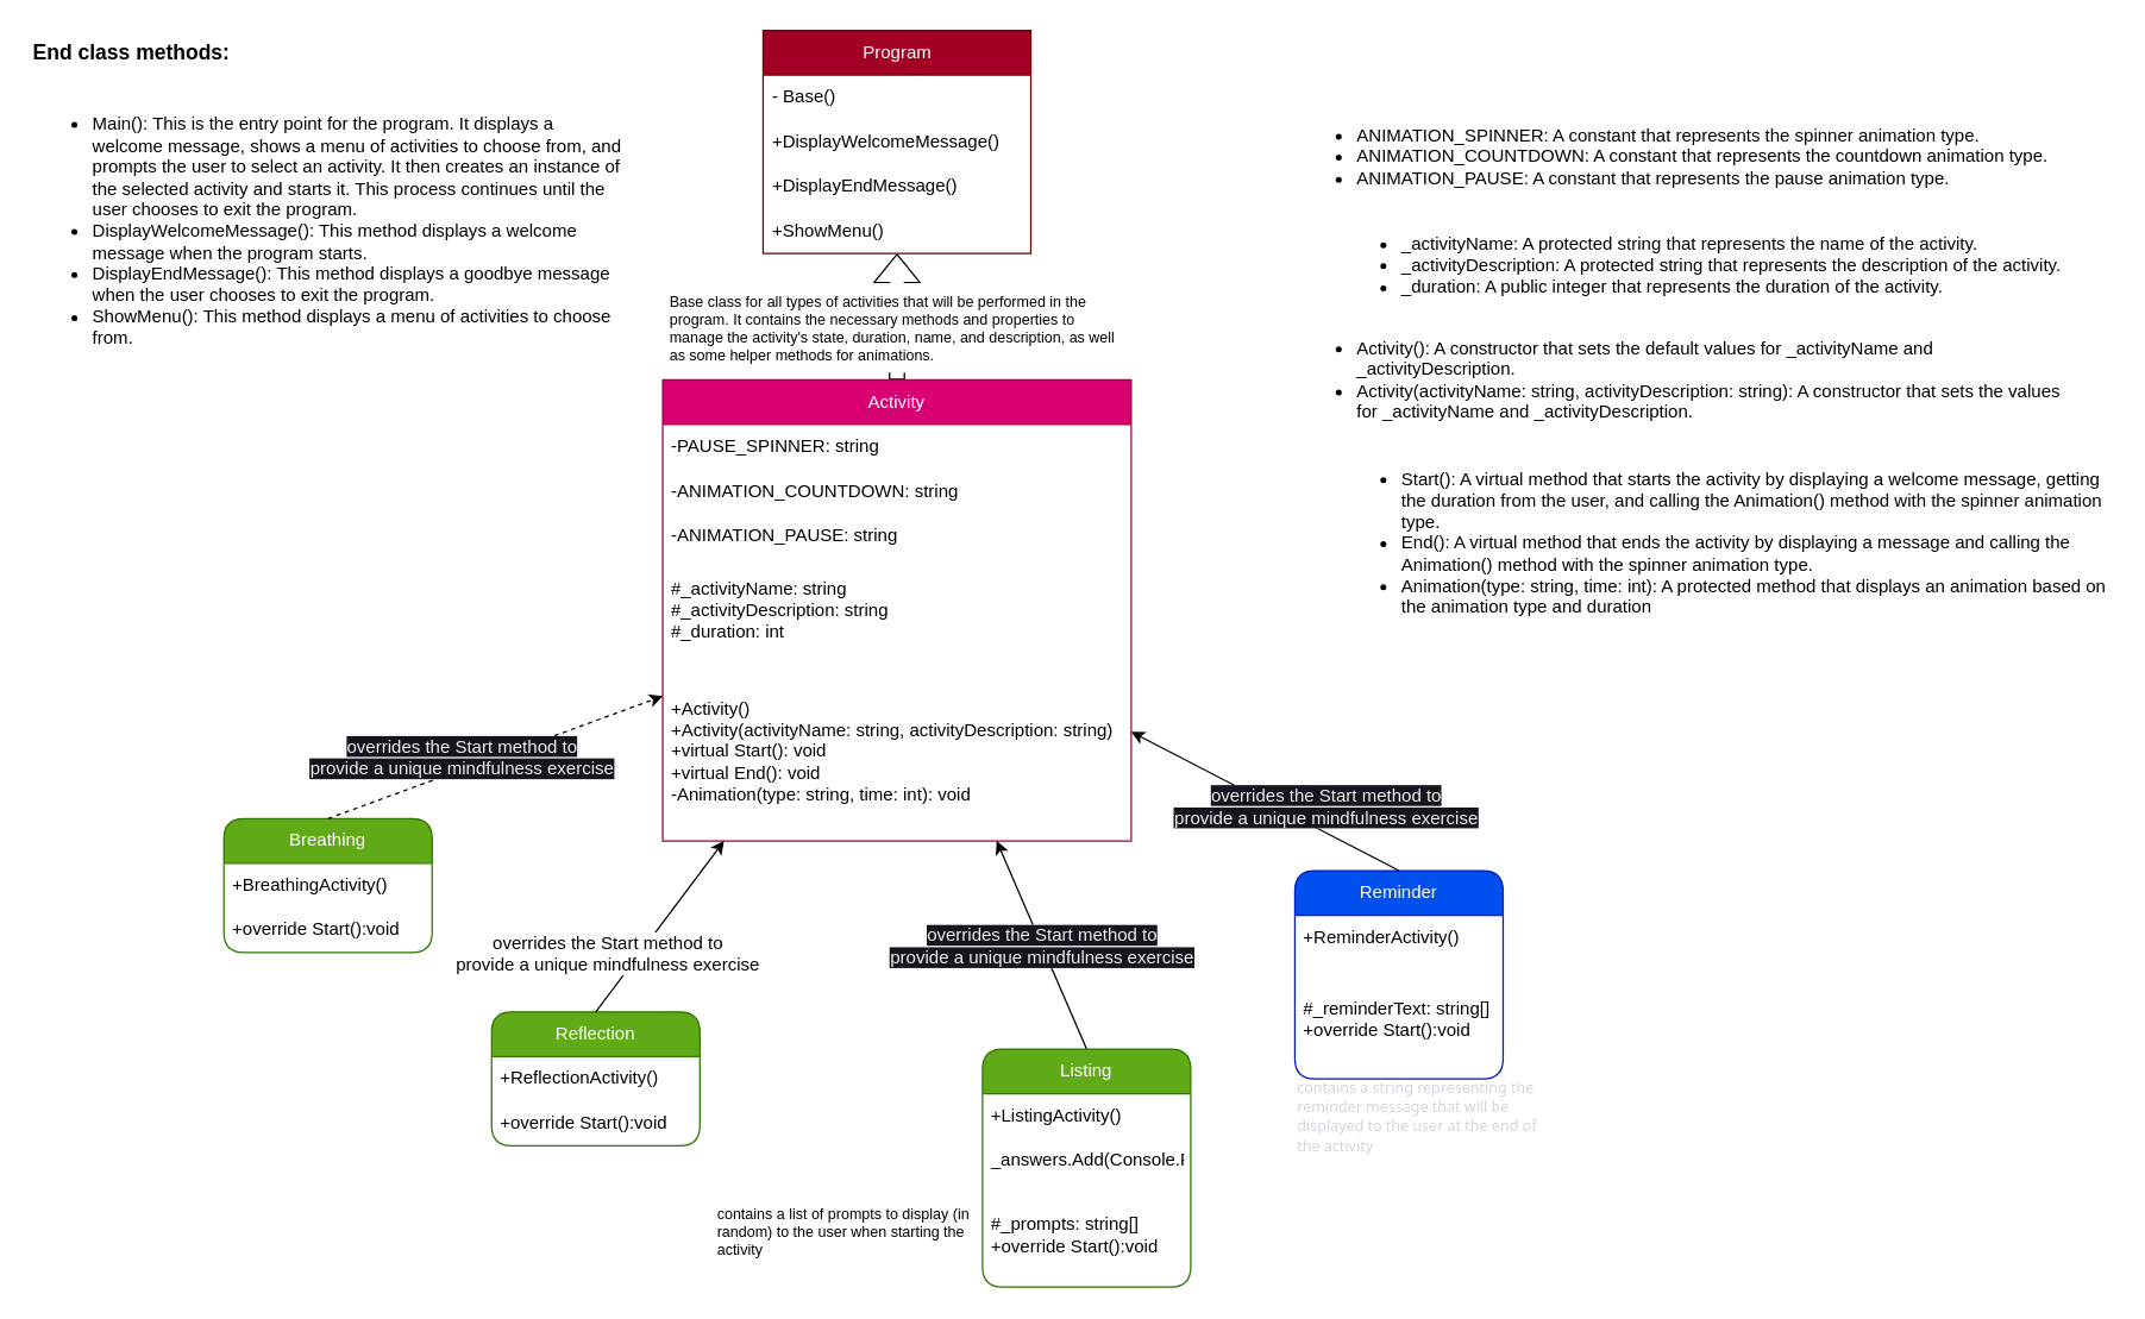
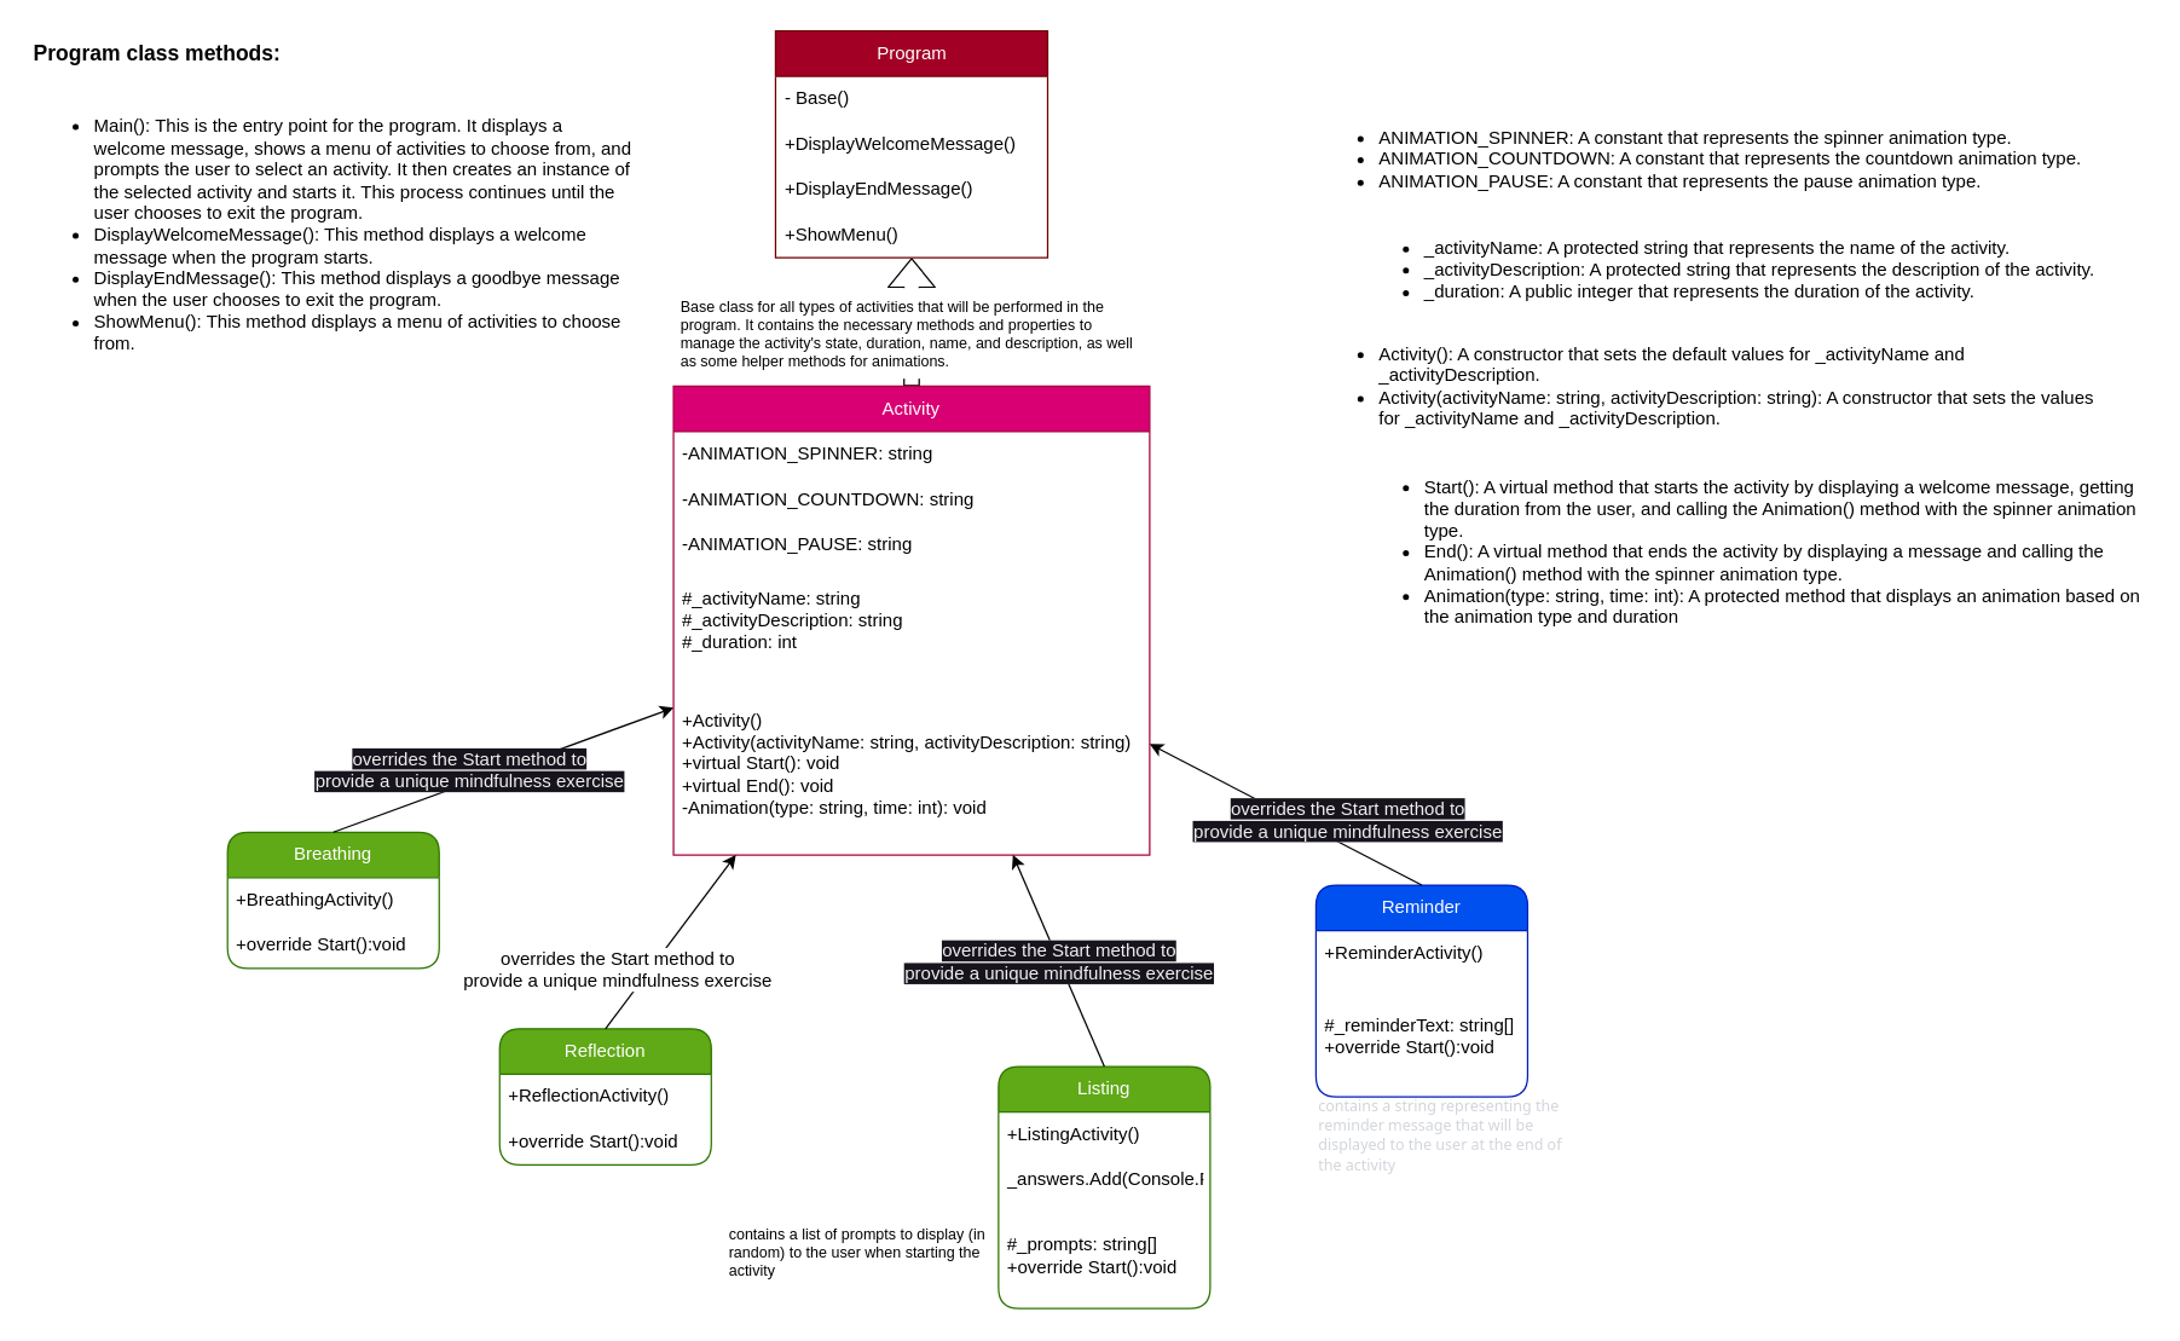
- <mxCell id="40" value="&lt;span style=&quot;font-size: 14px;&quot;&gt;&lt;font style=&quot;font-size: 14px;&quot;&gt;End class methods:&lt;/font&gt;&lt;/span&gt;" style="text;html=1;strokeColor=none;fillColor=default;align=left;verticalAlign=middle;whiteSpace=wrap;rounded=0;fontSize=14;fontStyle=1" parent="1" vertex="1"><mxGeometry y="20" width="400" height="30" as="geometry" x="20" /></mxCell>
+ <mxCell id="40" value="&lt;span style=&quot;font-size: 14px;&quot;&gt;&lt;font style=&quot;font-size: 14px;&quot;&gt;Program class methods:&lt;/font&gt;&lt;/span&gt;" style="text;html=1;strokeColor=none;fillColor=default;align=left;verticalAlign=middle;whiteSpace=wrap;rounded=0;fontSize=14;fontStyle=1" parent="1" vertex="1"><mxGeometry y="20" width="400" height="30" as="geometry" x="20" /></mxCell>
- <mxCell id="7" value="-PAUSE_SPINNER: string&amp;nbsp;" style="text;strokeColor=none;fillColor=none;align=left;verticalAlign=middle;spacingLeft=4;spacingRight=4;overflow=hidden;points=[[0,0.5],[1,0.5]];portConstraint=eastwest;rotatable=0;whiteSpace=wrap;html=1;" parent="6" vertex="1"><mxGeometry y="30" width="315" height="30" as="geometry" /></mxCell>
+ <mxCell id="7" value="-ANIMATION_SPINNER: string&amp;nbsp;" style="text;strokeColor=none;fillColor=none;align=left;verticalAlign=middle;spacingLeft=4;spacingRight=4;overflow=hidden;points=[[0,0.5],[1,0.5]];portConstraint=eastwest;rotatable=0;whiteSpace=wrap;html=1;" parent="6" vertex="1"><mxGeometry y="30" width="315" height="30" as="geometry" /></mxCell>
- <mxCell id="29" value="" style="endArrow=classic;html=1;fontSize=10;exitX=0.5;exitY=0;exitDx=0;exitDy=0;dashed=1;" parent="1" source="3" target="6" edge="1"><mxGeometry relative="1" as="geometry"><mxPoint x="220" y="560" as="sourcePoint" /><mxPoint x="190" y="445" as="targetPoint" /></mxGeometry></mxCell>
+ <mxCell id="29" value="" style="endArrow=classic;html=1;fontSize=10;exitX=0.5;exitY=0;exitDx=0;exitDy=0;" parent="1" source="3" target="6" edge="1"><mxGeometry relative="1" as="geometry"><mxPoint x="220" y="560" as="sourcePoint" /><mxPoint x="190" y="445" as="targetPoint" /></mxGeometry></mxCell>
